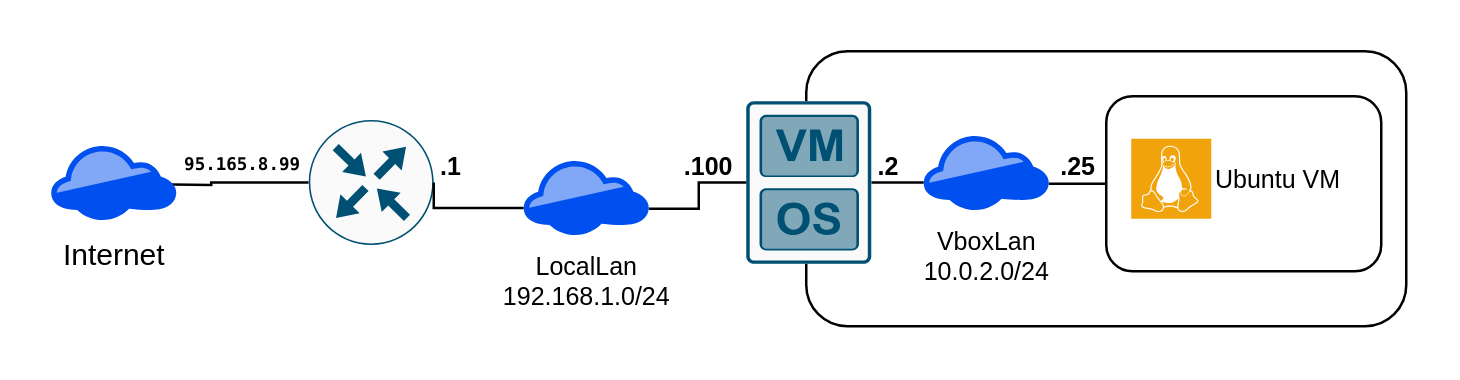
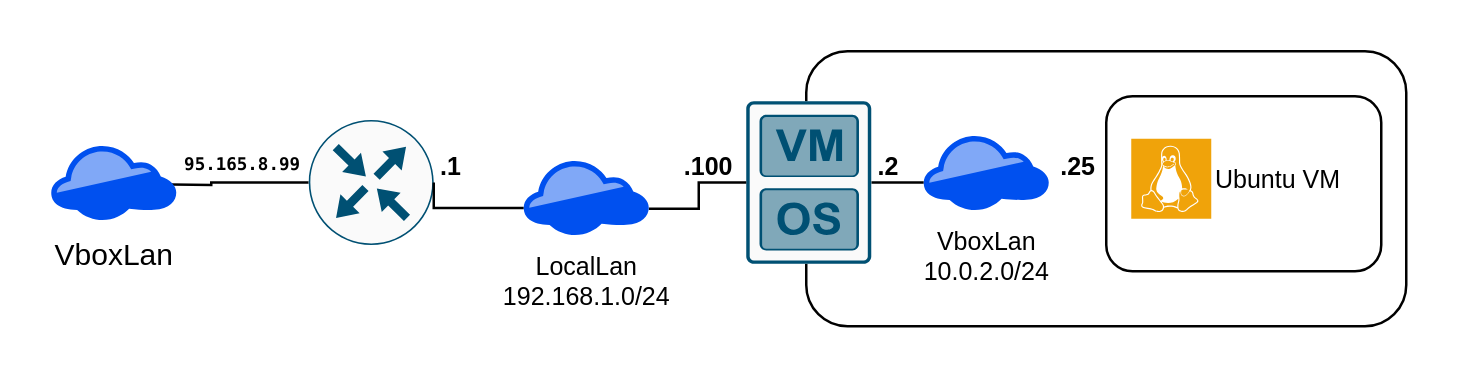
- <mxCell id="7" style="edgeStyle=orthogonalEdgeStyle;rounded=0;orthogonalLoop=1;jettySize=auto;html=1;exitX=1;exitY=0.65;exitDx=0;exitDy=0;exitPerimeter=0;fontSize=10;fontColor=#000000;endArrow=none;endFill=0;" edge="1" parent="1" source="8" target="14"><mxGeometry relative="1" as="geometry"><Array as="points"><mxPoint x="442" y="73" /><mxPoint x="442" y="73" /></Array></mxGeometry></mxCell>
- <mxCell id="9" value="Internet" style="points=[[0,0.64,0],[0.2,0.15,0],[0.4,0.01,0],[0.79,0.25,0],[1,0.65,0],[0.8,0.86,0],[0.41,1,0],[0.16,0.86,0]];verticalLabelPosition=bottom;sketch=0;html=1;verticalAlign=top;aspect=fixed;align=center;pointerEvents=1;shape=mxgraph.cisco19.cloud2;fillColor=#0050ef;strokeColor=#001DBC;fontColor=#000000;" vertex="1" parent="1"><mxGeometry x="20" y="57.5" width="50" height="30" as="geometry" /></mxCell>
+ <mxCell id="9" value="VboxLan" style="points=[[0,0.64,0],[0.2,0.15,0],[0.4,0.01,0],[0.79,0.25,0],[1,0.65,0],[0.8,0.86,0],[0.41,1,0],[0.16,0.86,0]];verticalLabelPosition=bottom;sketch=0;html=1;verticalAlign=top;aspect=fixed;align=center;pointerEvents=1;shape=mxgraph.cisco19.cloud2;fillColor=#0050ef;strokeColor=#001DBC;fontColor=#000000;" vertex="1" parent="1"><mxGeometry x="20" y="57.5" width="50" height="30" as="geometry" /></mxCell>
